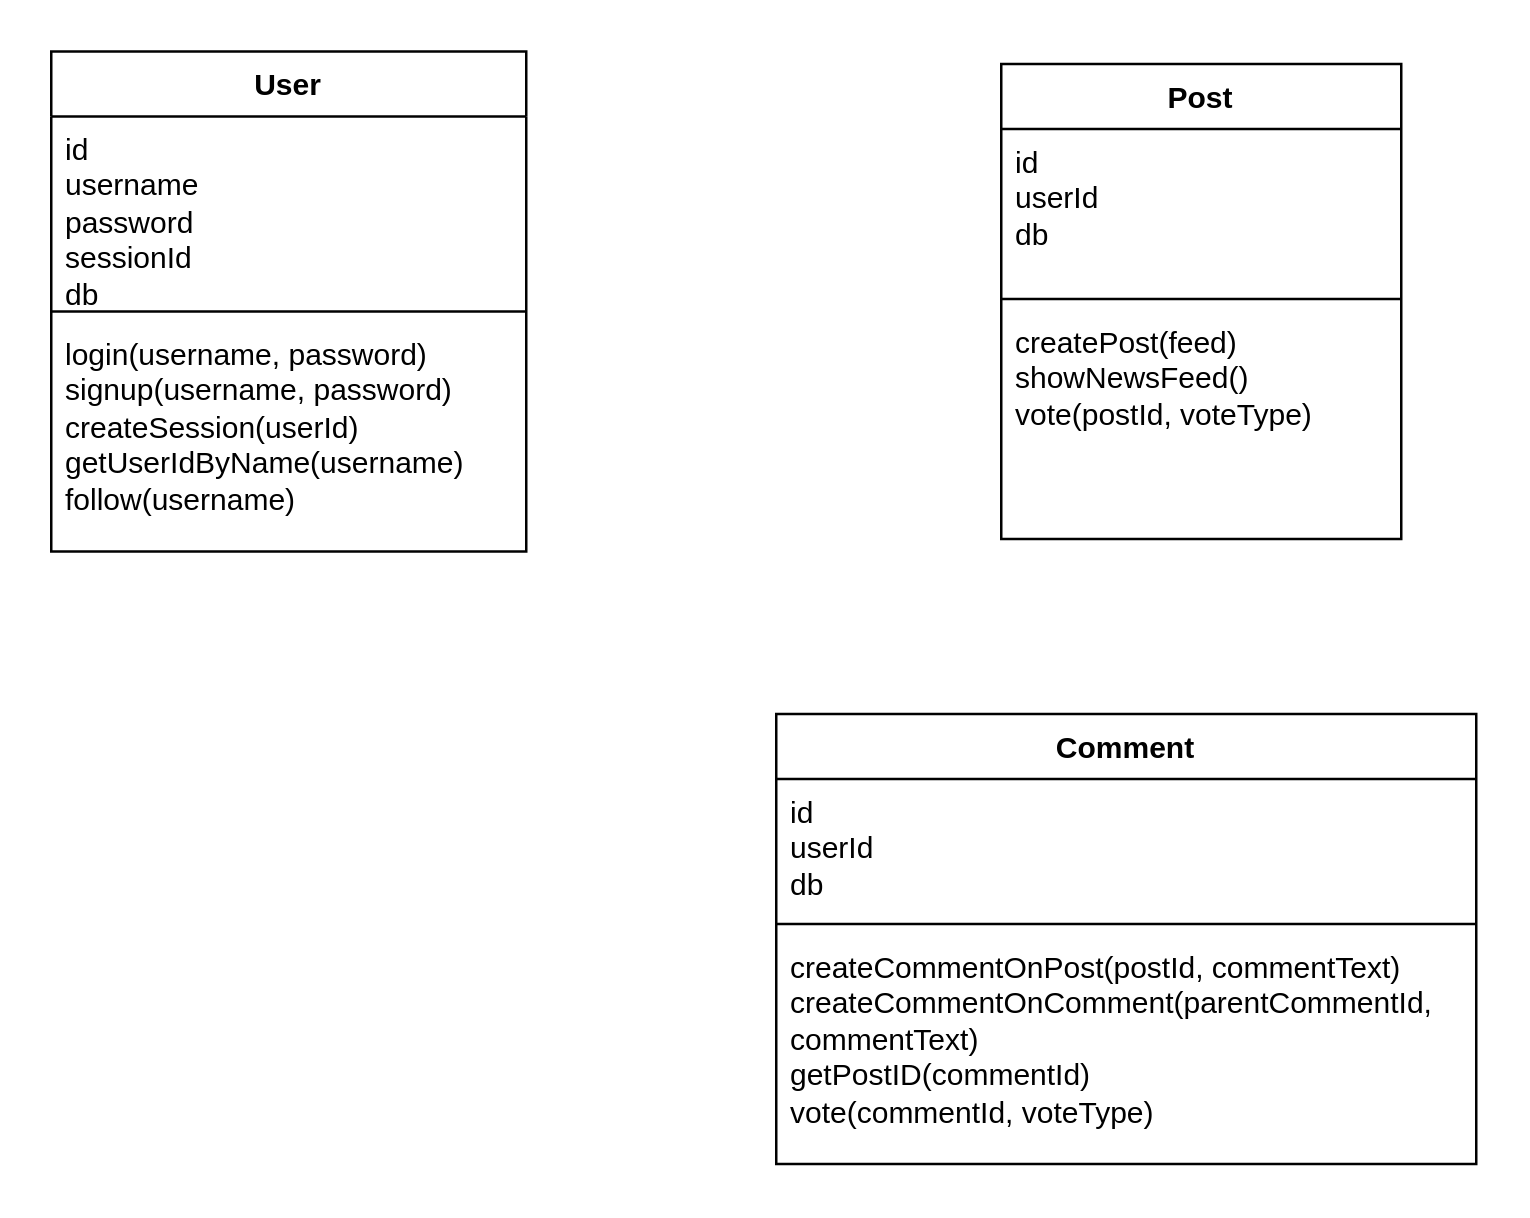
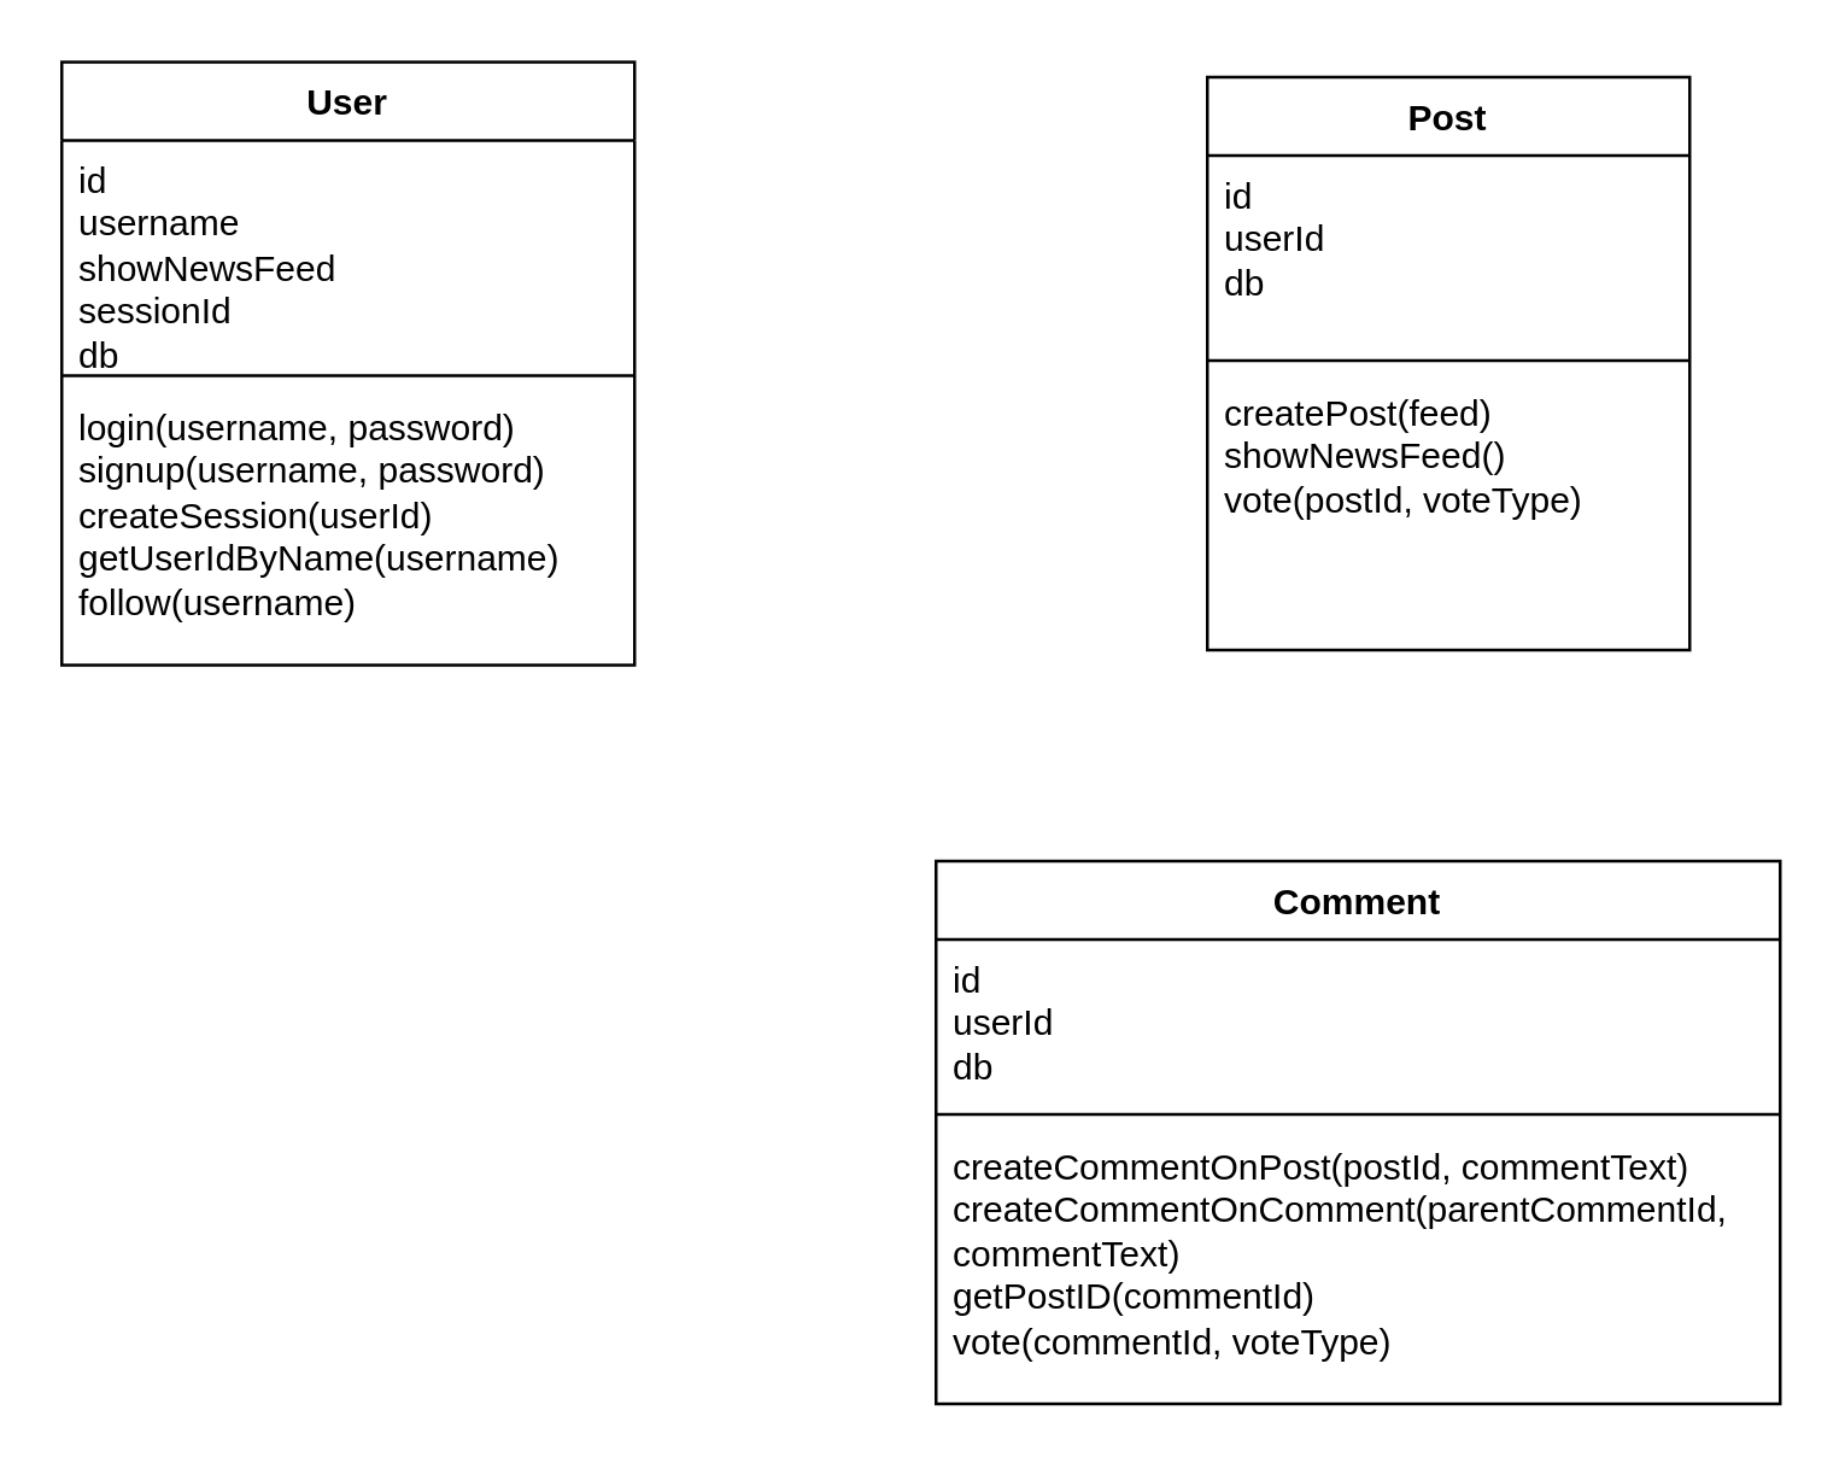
- <mxCell id="3" value="id&lt;br&gt;username&lt;br&gt;password&lt;br&gt;sessionId&lt;br&gt;db" style="text;strokeColor=none;fillColor=none;align=left;verticalAlign=top;spacingLeft=4;spacingRight=4;overflow=hidden;rotatable=0;points=[[0,0.5],[1,0.5]];portConstraint=eastwest;whiteSpace=wrap;html=1;" parent="2" vertex="1"><mxGeometry y="26" width="190" height="74" as="geometry" /></mxCell>
+ <mxCell id="3" value="id&lt;br&gt;username&lt;br&gt;showNewsFeed&lt;br&gt;sessionId&lt;br&gt;db" style="text;strokeColor=none;fillColor=none;align=left;verticalAlign=top;spacingLeft=4;spacingRight=4;overflow=hidden;rotatable=0;points=[[0,0.5],[1,0.5]];portConstraint=eastwest;whiteSpace=wrap;html=1;" parent="2" vertex="1"><mxGeometry y="26" width="190" height="74" as="geometry" /></mxCell>
